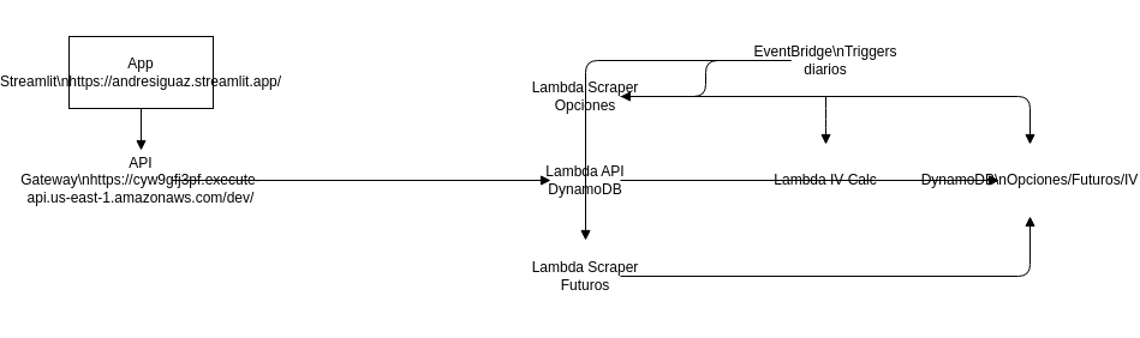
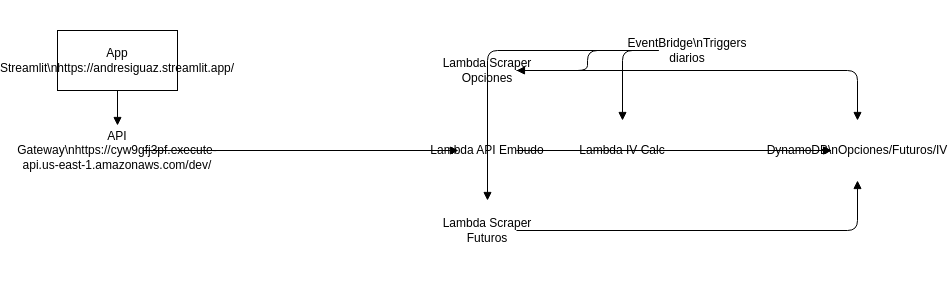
- <mxCell id="5" value="Lambda Scraper Opciones" style="shape=mxgraph.aws4.lambda;whiteSpace=wrap;html=1;" vertex="1" parent="1"><mxGeometry x="390" y="50" width="120" height="60" as="geometry" /></mxCell>
+ <mxCell id="5" value="Lambda Scraper Opciones" style="shape=mxgraph.aws4.lambda;whiteSpace=wrap;html=1;" vertex="1" parent="1"><mxGeometry x="390" y="40" width="120" height="60" as="geometry" /></mxCell>
- <mxCell id="4" value="Lambda API DynamoDB" style="shape=mxgraph.aws4.lambda;whiteSpace=wrap;html=1;" vertex="1" parent="1"><mxGeometry x="390" y="120" width="120" height="60" as="geometry" /></mxCell>
+ <mxCell id="4" value="Lambda API Embudo" style="shape=mxgraph.aws4.lambda;whiteSpace=wrap;html=1;" vertex="1" parent="1"><mxGeometry x="390" y="120" width="120" height="60" as="geometry" /></mxCell>
- <mxCell id="7" value="Lambda IV Calc" style="shape=mxgraph.aws4.lambda;whiteSpace=wrap;html=1;" vertex="1" parent="1"><mxGeometry x="590" y="120" width="120" height="60" as="geometry" /></mxCell>
+ <mxCell id="7" value="Lambda IV Calc" style="shape=mxgraph.aws4.lambda;whiteSpace=wrap;html=1;" vertex="1" parent="1"><mxGeometry x="525" y="120" width="120" height="60" as="geometry" /></mxCell>
